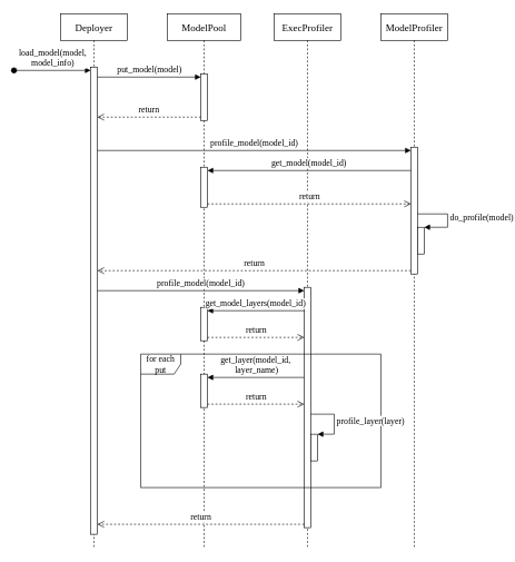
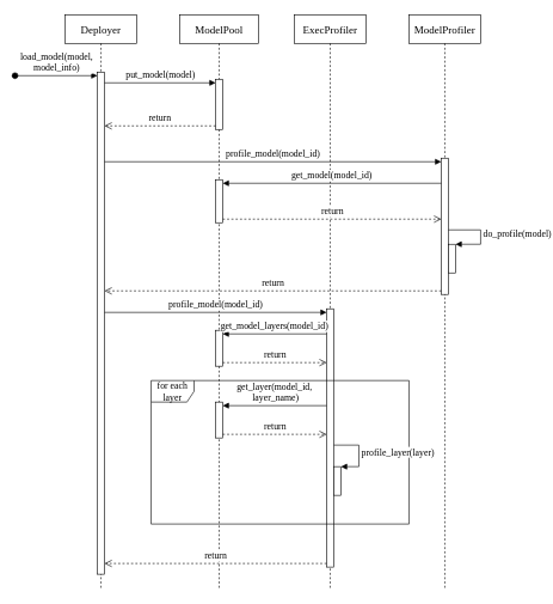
- <mxCell id="25" value="for each put" style="shape=umlFrame;whiteSpace=wrap;html=1;pointerEvents=0;fontFamily=Times New Roman;fontSize=13;" parent="1" vertex="1"><mxGeometry x="210" y="530" width="360" height="200" as="geometry" /></mxCell>
+ <mxCell id="25" value="for each layer" style="shape=umlFrame;whiteSpace=wrap;html=1;pointerEvents=0;fontFamily=Times New Roman;fontSize=13;" parent="1" vertex="1"><mxGeometry x="210" y="530" width="360" height="200" as="geometry" /></mxCell>
